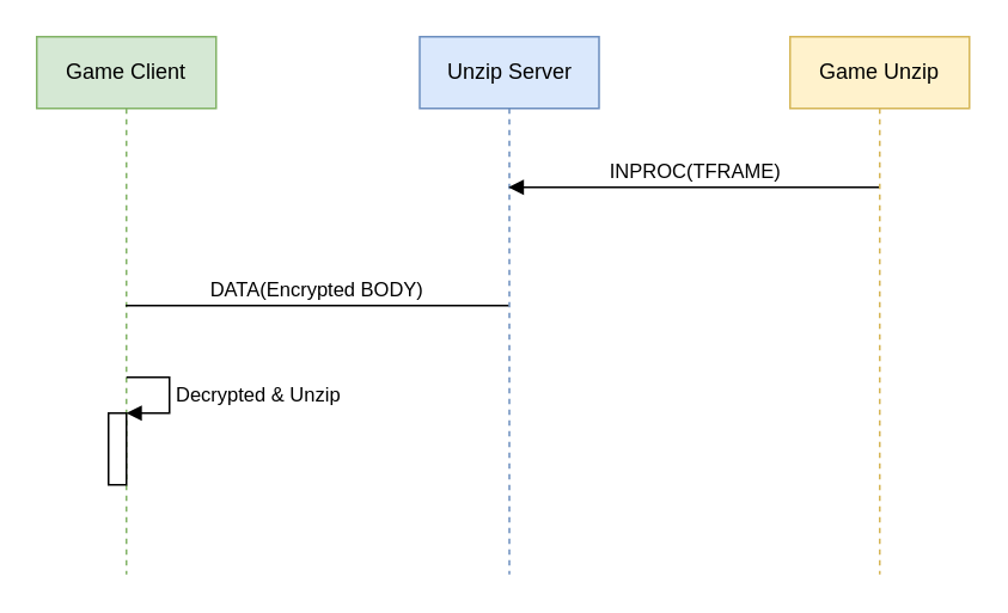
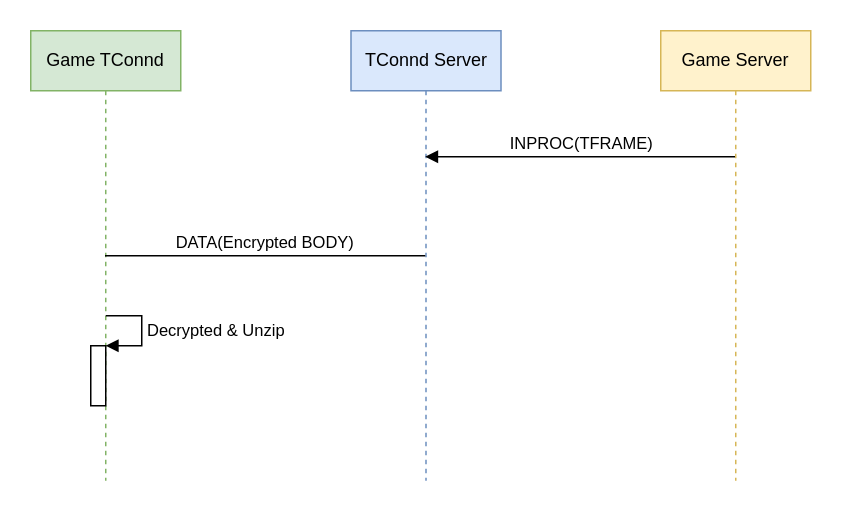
- <mxCell id="2" value="Game Client" style="shape=umlLifeline;perimeter=lifelinePerimeter;whiteSpace=wrap;html=1;container=1;collapsible=0;recursiveResize=0;outlineConnect=0;fillColor=#d5e8d4;strokeColor=#82b366;" vertex="1" parent="1"><mxGeometry x="20" y="20" width="100" height="300" as="geometry" /></mxCell>
+ <mxCell id="2" value="Game TConnd" style="shape=umlLifeline;perimeter=lifelinePerimeter;whiteSpace=wrap;html=1;container=1;collapsible=0;recursiveResize=0;outlineConnect=0;fillColor=#d5e8d4;strokeColor=#82b366;" vertex="1" parent="1"><mxGeometry x="20" y="20" width="100" height="300" as="geometry" /></mxCell>
- <mxCell id="5" value="Unzip Server" style="shape=umlLifeline;perimeter=lifelinePerimeter;whiteSpace=wrap;html=1;container=1;collapsible=0;recursiveResize=0;outlineConnect=0;fillColor=#dae8fc;strokeColor=#6c8ebf;" vertex="1" parent="1"><mxGeometry x="233.5" y="20" width="100" height="300" as="geometry" /></mxCell>
+ <mxCell id="5" value="TConnd Server" style="shape=umlLifeline;perimeter=lifelinePerimeter;whiteSpace=wrap;html=1;container=1;collapsible=0;recursiveResize=0;outlineConnect=0;fillColor=#dae8fc;strokeColor=#6c8ebf;" vertex="1" parent="1"><mxGeometry x="233.5" y="20" width="100" height="300" as="geometry" /></mxCell>
- <mxCell id="6" value="Game Unzip" style="shape=umlLifeline;perimeter=lifelinePerimeter;whiteSpace=wrap;html=1;container=1;collapsible=0;recursiveResize=0;outlineConnect=0;fillColor=#fff2cc;strokeColor=#d6b656;" vertex="1" parent="1"><mxGeometry x="440" y="20" width="100" height="300" as="geometry" /></mxCell>
+ <mxCell id="6" value="Game Server" style="shape=umlLifeline;perimeter=lifelinePerimeter;whiteSpace=wrap;html=1;container=1;collapsible=0;recursiveResize=0;outlineConnect=0;fillColor=#fff2cc;strokeColor=#d6b656;" vertex="1" parent="1"><mxGeometry x="440" y="20" width="100" height="300" as="geometry" /></mxCell>
